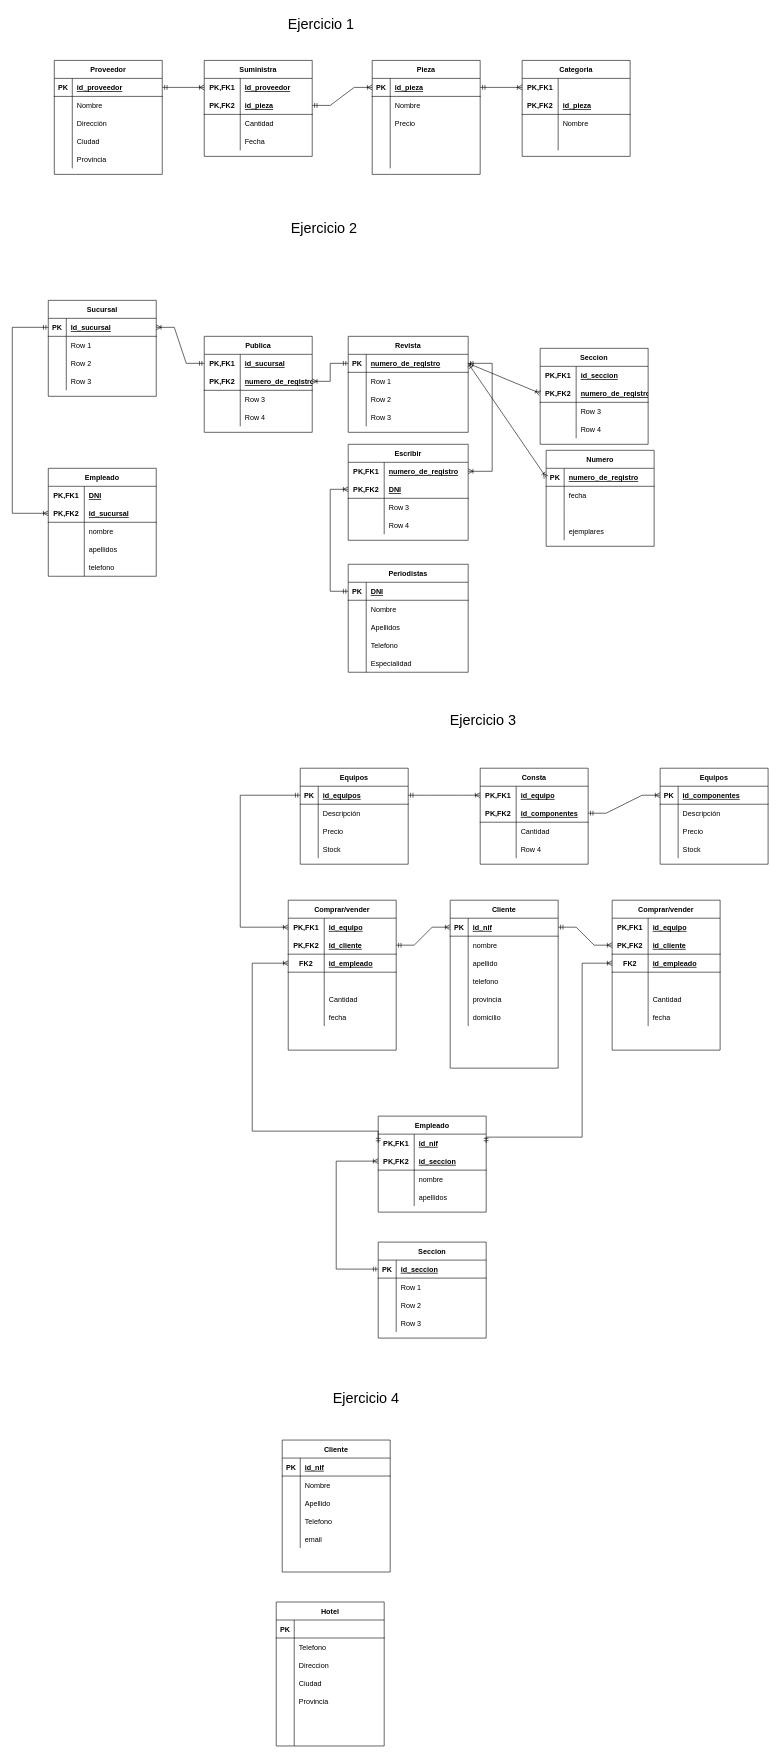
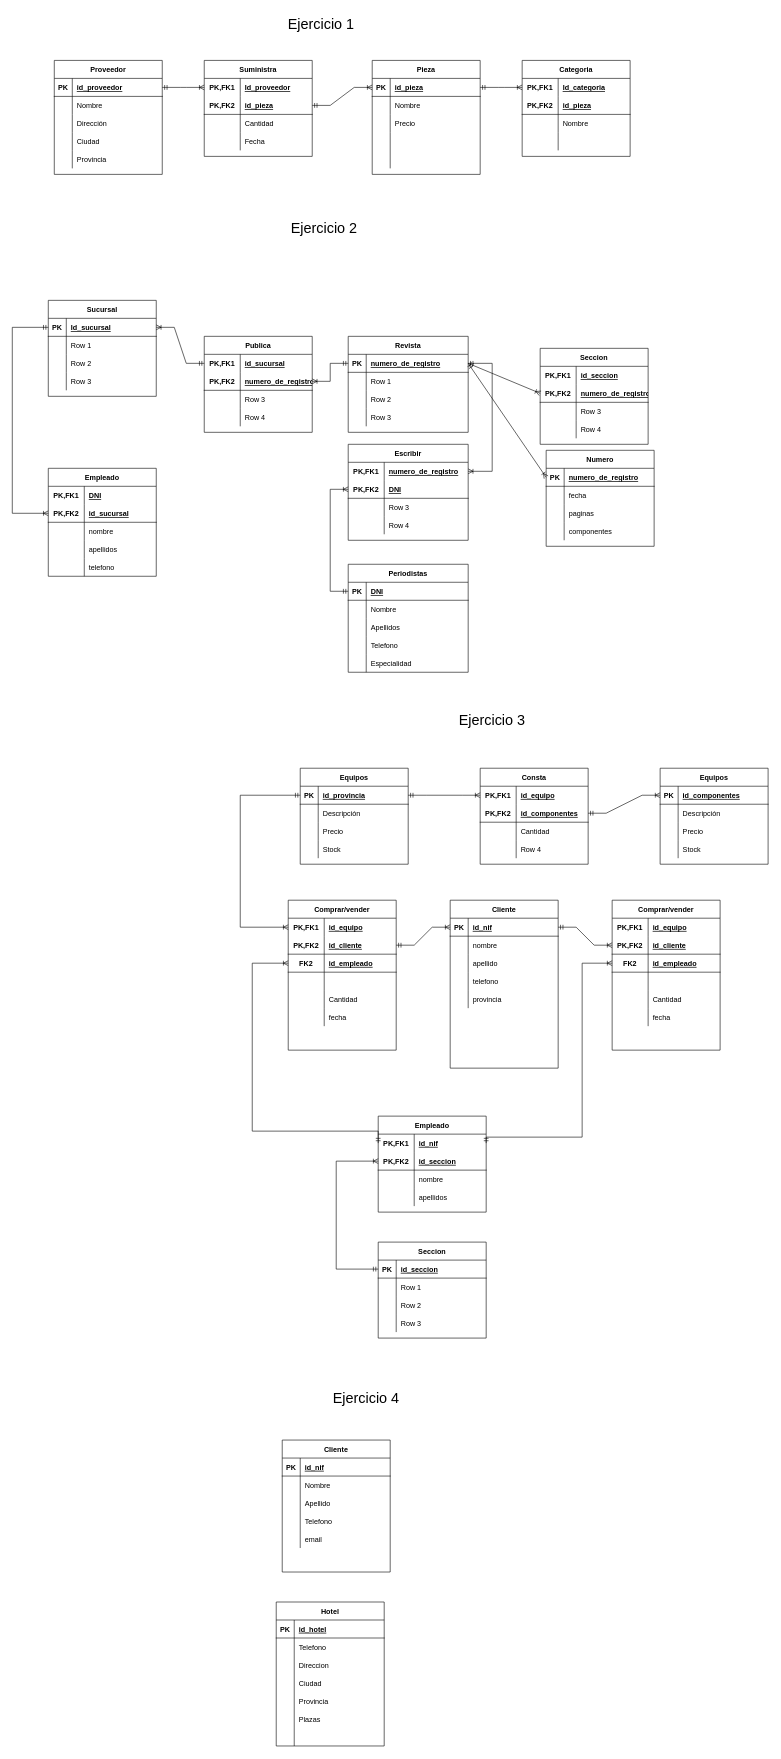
+ <mxCell id="50" value="Id_categoria" style="shape=partialRectangle;connectable=0;fillColor=none;top=0;left=0;bottom=0;right=0;align=left;spacingLeft=6;fontStyle=5;overflow=hidden;" vertex="1" parent="48"><mxGeometry x="60" width="120" height="30" as="geometry"><mxRectangle width="120" height="30" as="alternateBounds" /></mxGeometry></mxCell>
+ <mxCell id="160" value="paginas" style="shape=partialRectangle;connectable=0;fillColor=none;top=0;left=0;bottom=0;right=0;align=left;spacingLeft=6;overflow=hidden;fontSize=12;" vertex="1" parent="158"><mxGeometry x="30" width="150" height="30" as="geometry"><mxRectangle width="150" height="30" as="alternateBounds" /></mxGeometry></mxCell>
- <mxCell id="163" value="ejemplares" style="shape=partialRectangle;connectable=0;fillColor=none;top=0;left=0;bottom=0;right=0;align=left;spacingLeft=6;overflow=hidden;fontSize=12;" vertex="1" parent="161"><mxGeometry x="30" width="150" height="30" as="geometry"><mxRectangle width="150" height="30" as="alternateBounds" /></mxGeometry></mxCell>
+ <mxCell id="163" value="componentes" style="shape=partialRectangle;connectable=0;fillColor=none;top=0;left=0;bottom=0;right=0;align=left;spacingLeft=6;overflow=hidden;fontSize=12;" vertex="1" parent="161"><mxGeometry x="30" width="150" height="30" as="geometry"><mxRectangle width="150" height="30" as="alternateBounds" /></mxGeometry></mxCell>
- <mxCell id="311" value="&lt;font style=&quot;font-size: 24px&quot;&gt;Ejercicio 3&lt;br&gt;&lt;/font&gt;" style="text;html=1;strokeColor=none;fillColor=none;align=center;verticalAlign=middle;whiteSpace=wrap;rounded=0;" vertex="1" parent="1"><mxGeometry x="630" y="1180" width="350" height="40" as="geometry" /></mxCell>
+ <mxCell id="311" value="&lt;font style=&quot;font-size: 24px&quot;&gt;Ejercicio 3&lt;br&gt;&lt;/font&gt;" style="text;html=1;strokeColor=none;fillColor=none;align=center;verticalAlign=middle;whiteSpace=wrap;rounded=0;" vertex="1" parent="1"><mxGeometry x="645" y="1180" width="350" height="40" as="geometry" /></mxCell>
- <mxCell id="184" value="id_equipos" style="shape=partialRectangle;connectable=0;fillColor=none;top=0;left=0;bottom=0;right=0;align=left;spacingLeft=6;fontStyle=5;overflow=hidden;fontSize=12;" vertex="1" parent="182"><mxGeometry x="30" width="150" height="30" as="geometry"><mxRectangle width="150" height="30" as="alternateBounds" /></mxGeometry></mxCell>
+ <mxCell id="184" value="id_provincia" style="shape=partialRectangle;connectable=0;fillColor=none;top=0;left=0;bottom=0;right=0;align=left;spacingLeft=6;fontStyle=5;overflow=hidden;fontSize=12;" vertex="1" parent="182"><mxGeometry x="30" width="150" height="30" as="geometry"><mxRectangle width="150" height="30" as="alternateBounds" /></mxGeometry></mxCell>
- <mxCell id="231" value="domicilio" style="shape=partialRectangle;connectable=0;fillColor=none;top=0;left=0;bottom=0;right=0;align=left;spacingLeft=6;overflow=hidden;fontSize=12;" vertex="1" parent="229"><mxGeometry x="30" width="150" height="30" as="geometry"><mxRectangle width="150" height="30" as="alternateBounds" /></mxGeometry></mxCell>
+ <mxCell id="332" value="id_hotel" style="shape=partialRectangle;connectable=0;fillColor=none;top=0;left=0;bottom=0;right=0;align=left;spacingLeft=6;fontStyle=5;overflow=hidden;fontSize=12;" vertex="1" parent="330"><mxGeometry x="30" width="150" height="30" as="geometry"><mxRectangle width="150" height="30" as="alternateBounds" /></mxGeometry></mxCell>
+ <mxCell id="347" value="Plazas" style="shape=partialRectangle;connectable=0;fillColor=none;top=0;left=0;bottom=0;right=0;align=left;spacingLeft=6;overflow=hidden;fontSize=12;" vertex="1" parent="345"><mxGeometry x="30" width="150" height="30" as="geometry"><mxRectangle width="150" height="30" as="alternateBounds" /></mxGeometry></mxCell>
